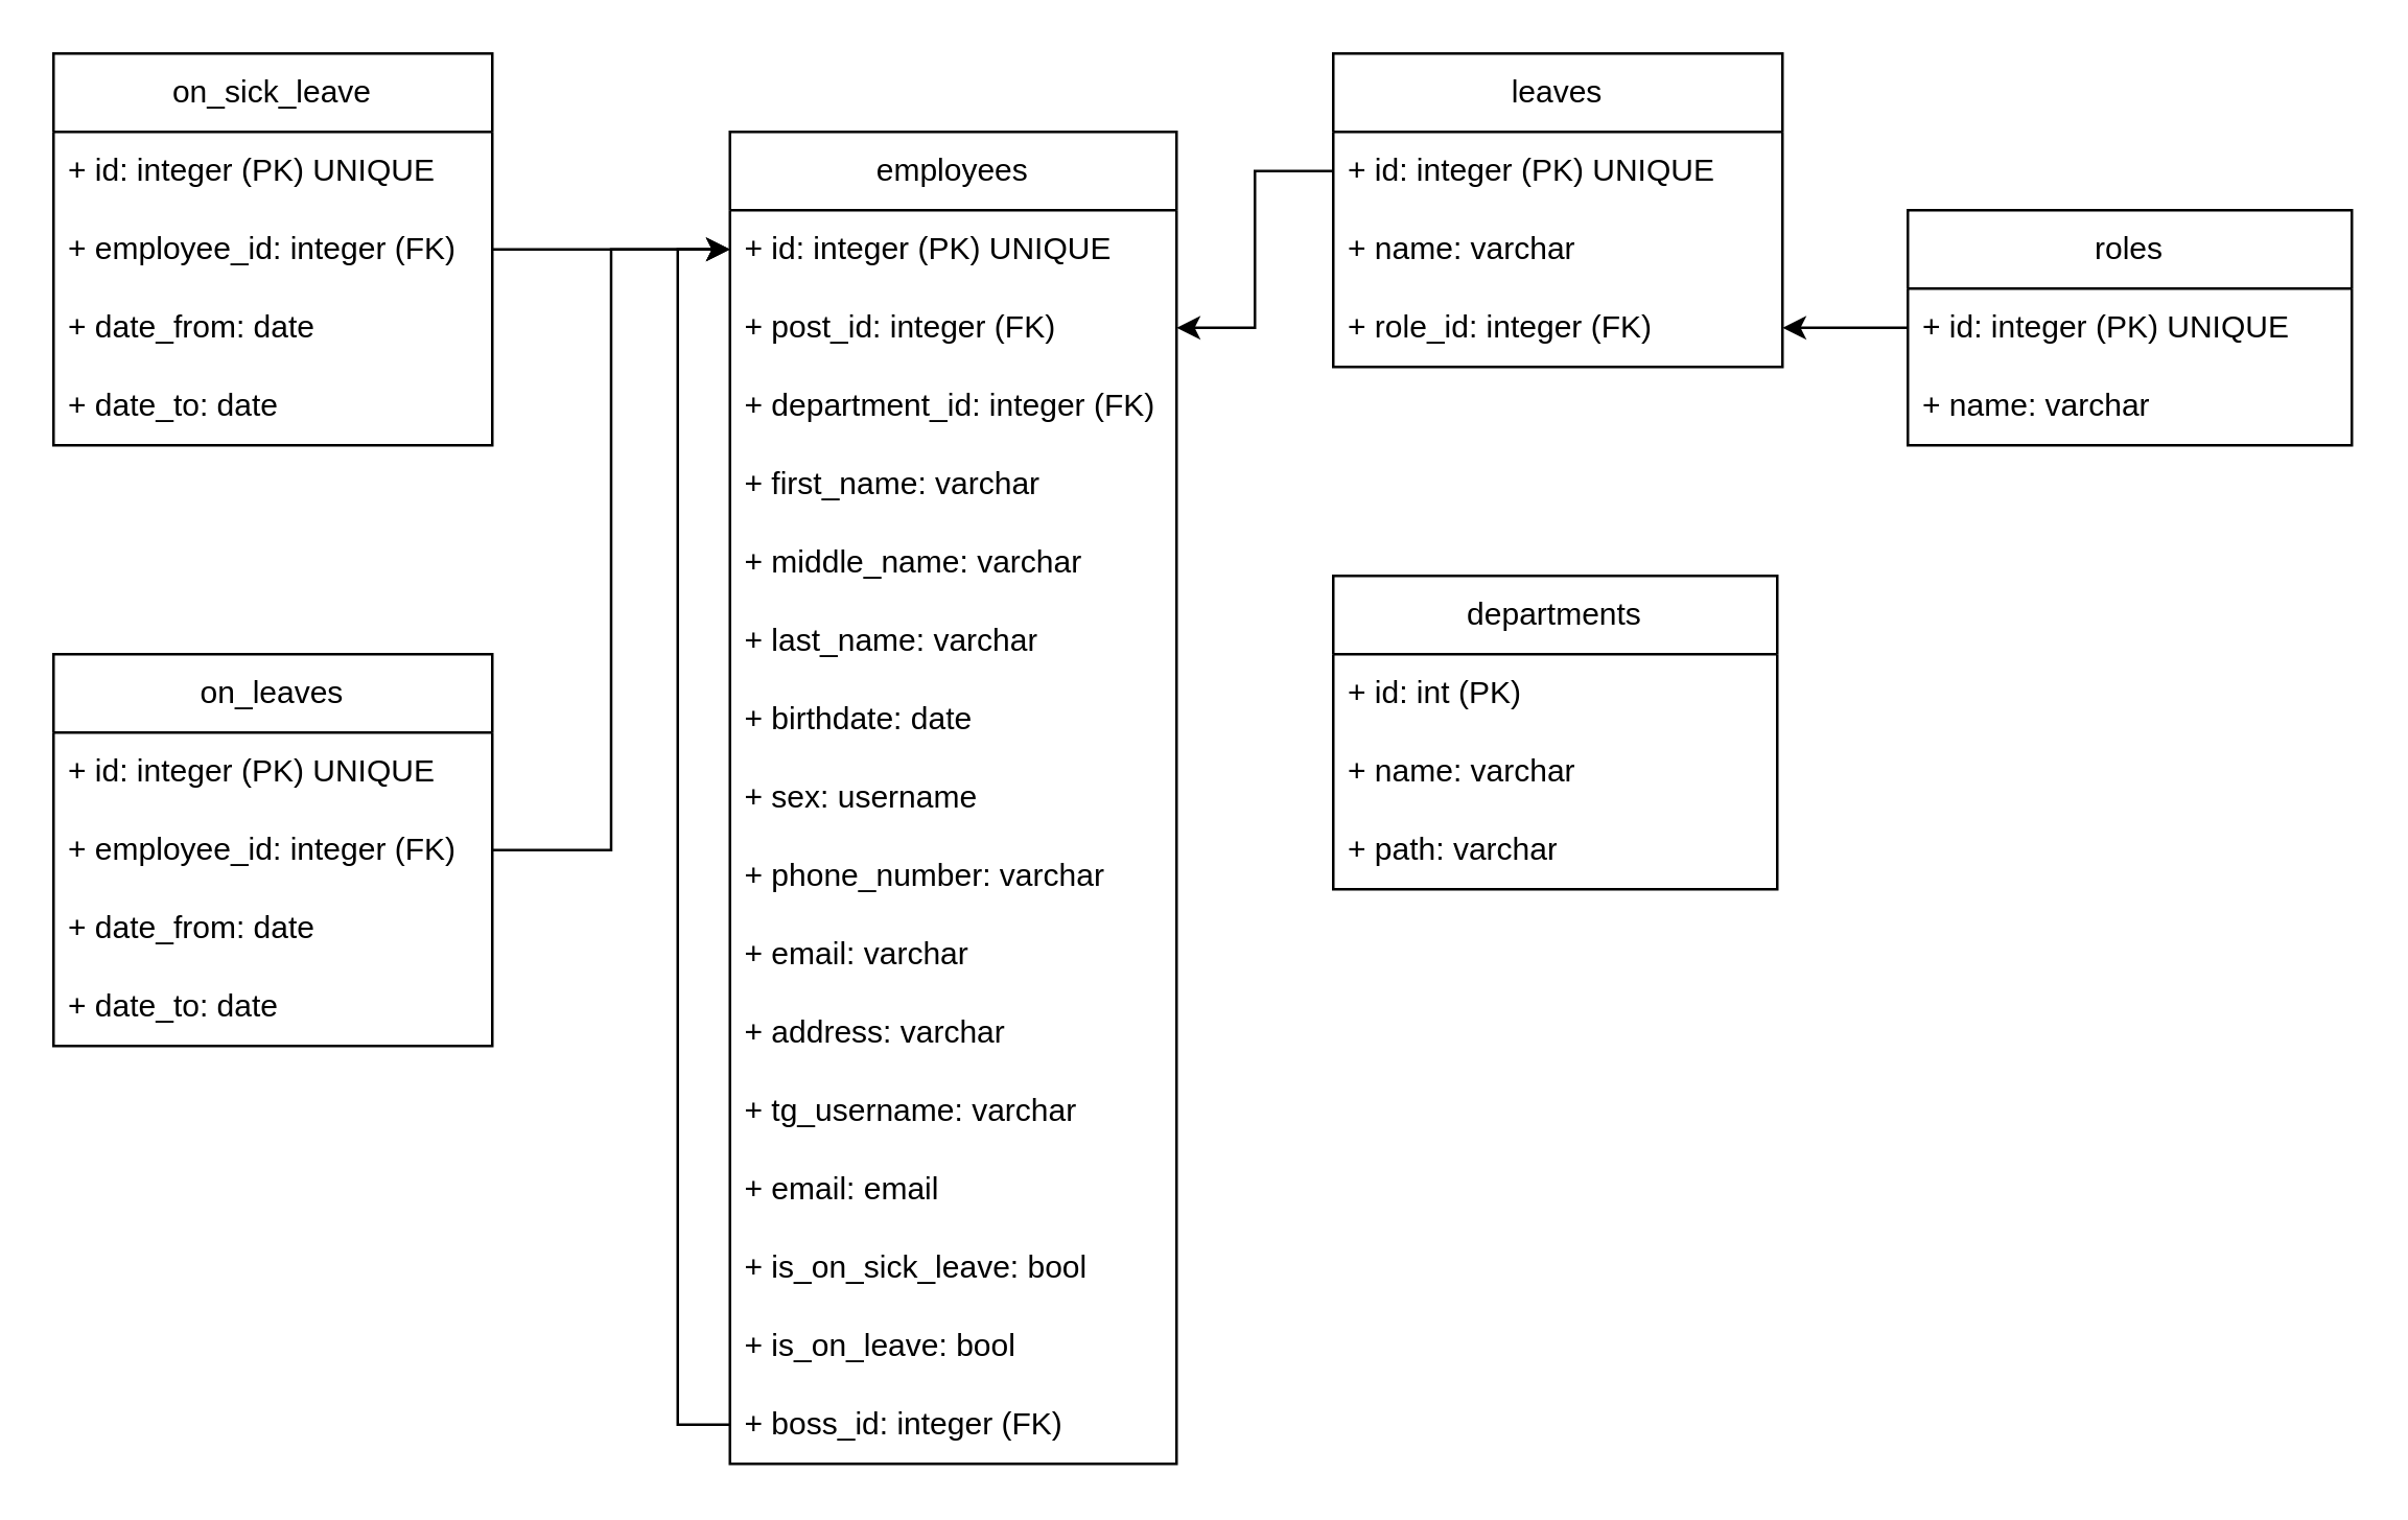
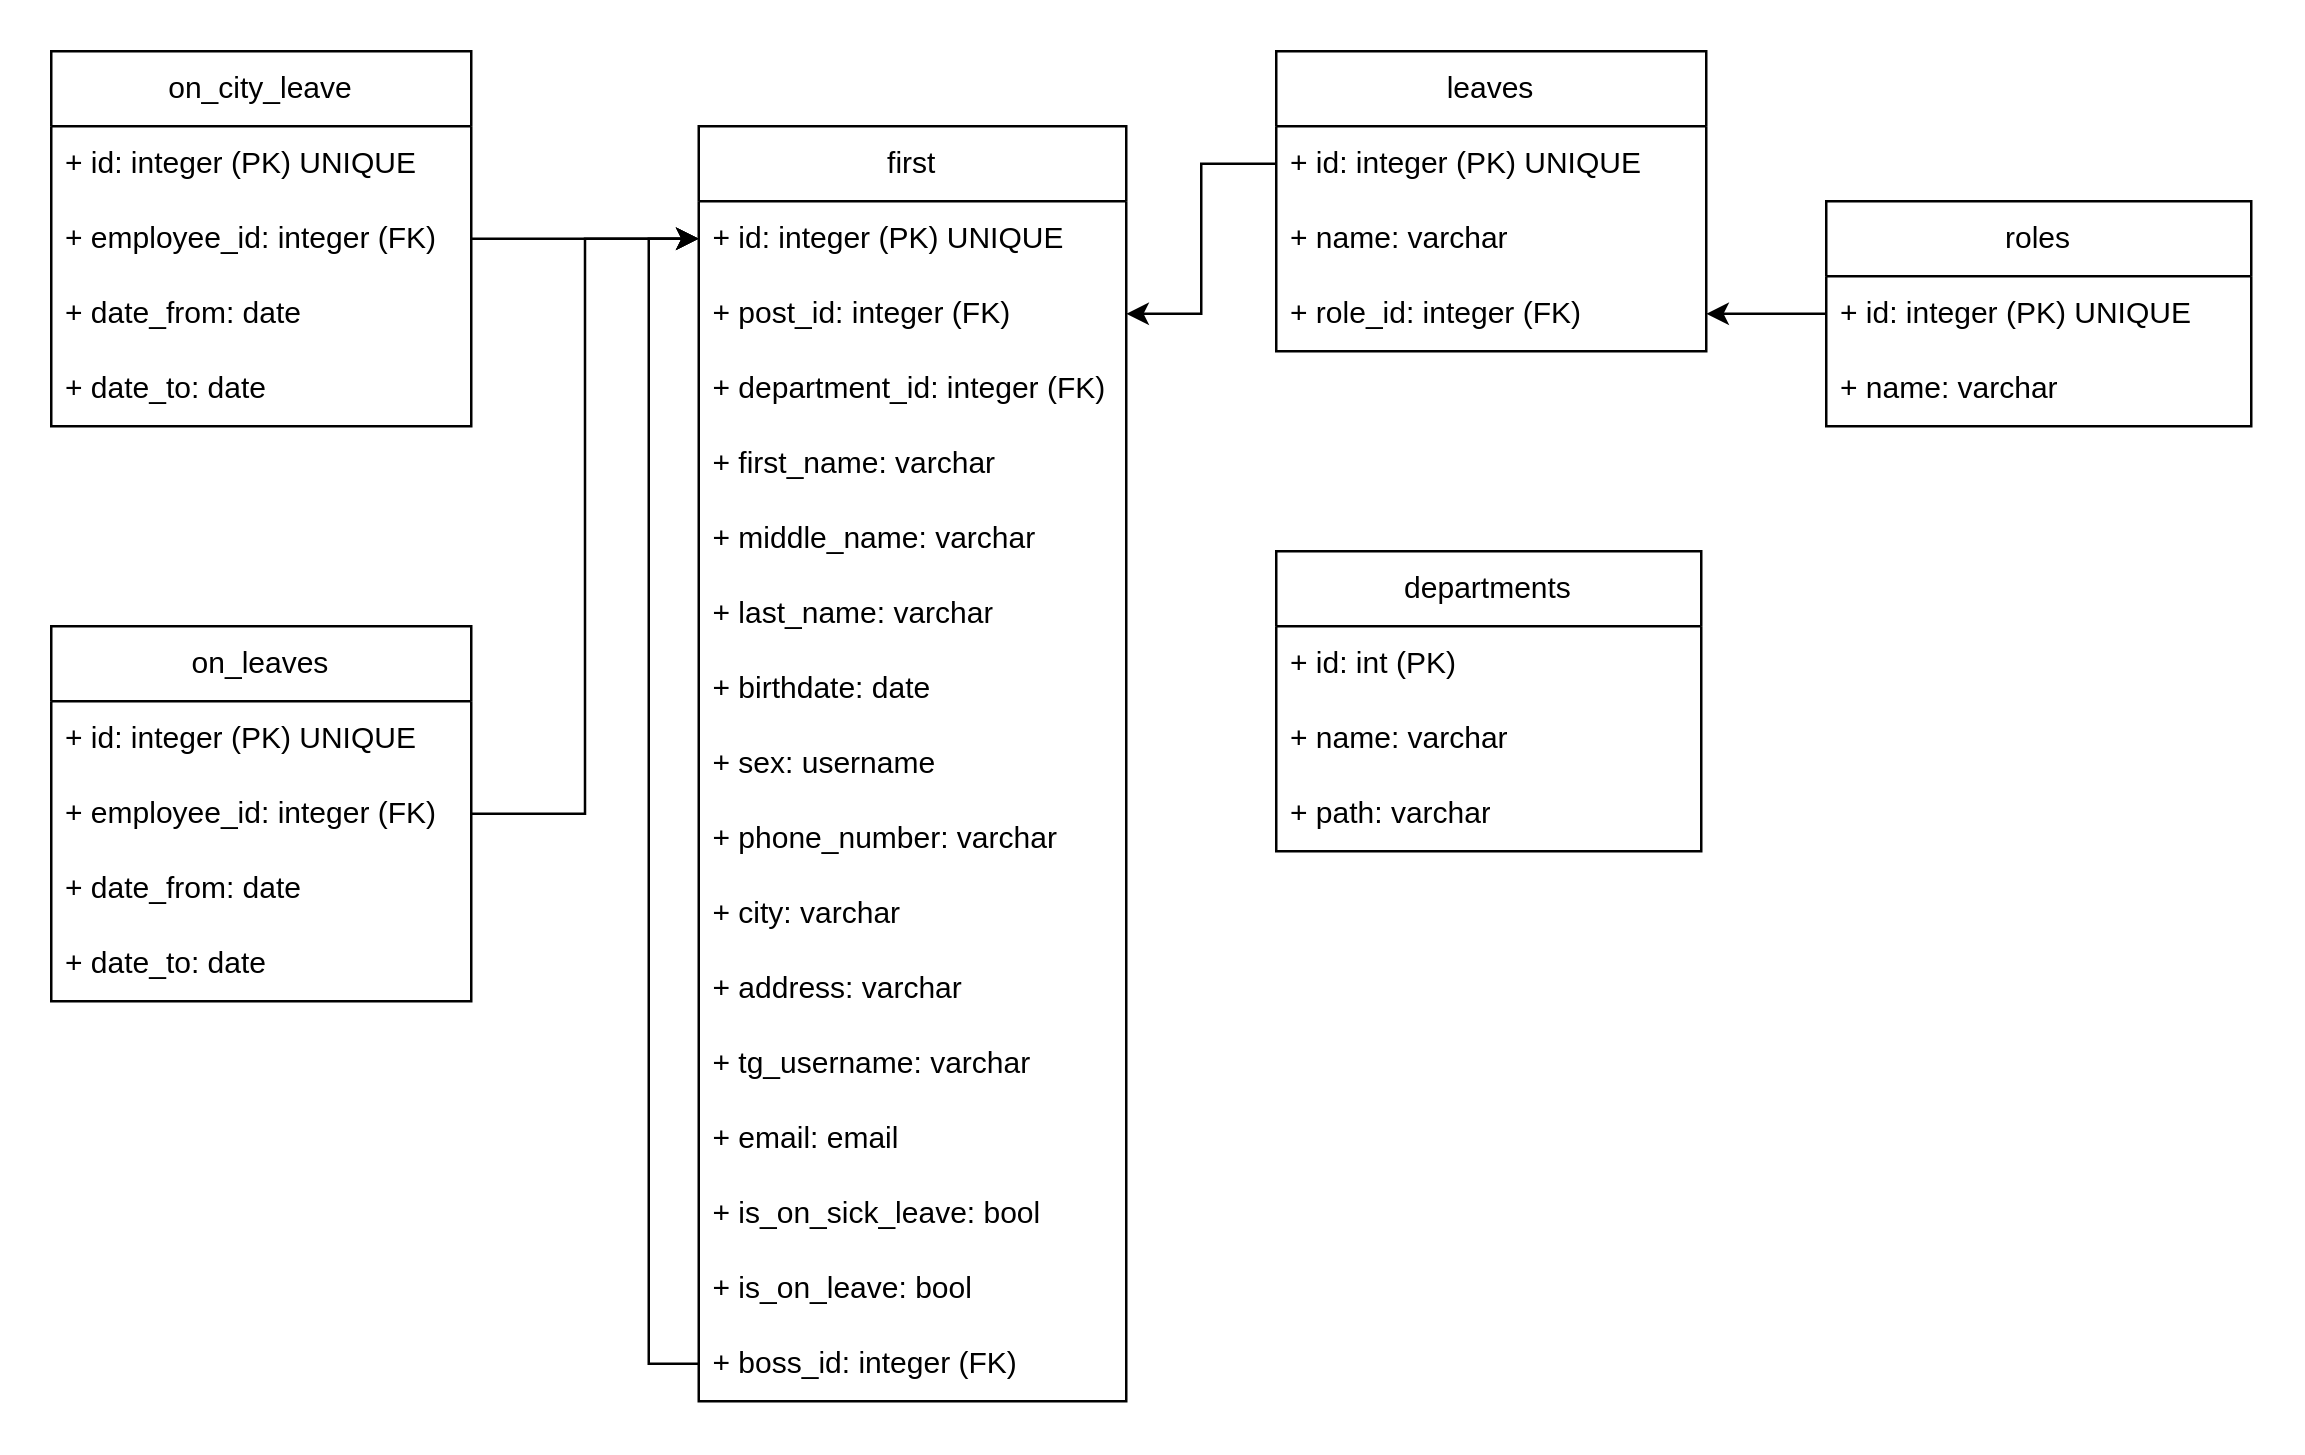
- <mxCell id="32" value="&lt;span style=&quot;text-align: left;&quot;&gt;on_sick_leave&lt;/span&gt;" style="swimlane;fontStyle=0;childLayout=stackLayout;horizontal=1;startSize=30;horizontalStack=0;resizeParent=1;resizeParentMax=0;resizeLast=0;collapsible=1;marginBottom=0;whiteSpace=wrap;html=1;" parent="1" vertex="1"><mxGeometry x="20" y="20" width="168" height="150" as="geometry" /></mxCell>
+ <mxCell id="32" value="&lt;span style=&quot;text-align: left;&quot;&gt;on_city_leave&lt;/span&gt;" style="swimlane;fontStyle=0;childLayout=stackLayout;horizontal=1;startSize=30;horizontalStack=0;resizeParent=1;resizeParentMax=0;resizeLast=0;collapsible=1;marginBottom=0;whiteSpace=wrap;html=1;" parent="1" vertex="1"><mxGeometry x="20" y="20" width="168" height="150" as="geometry" /></mxCell>
- <mxCell id="2" value="employees" style="swimlane;fontStyle=0;childLayout=stackLayout;horizontal=1;startSize=30;horizontalStack=0;resizeParent=1;resizeParentMax=0;resizeLast=0;collapsible=1;marginBottom=0;whiteSpace=wrap;html=1;" parent="1" vertex="1"><mxGeometry x="279" y="50" width="171" height="510" as="geometry" /></mxCell>
+ <mxCell id="2" value="first" style="swimlane;fontStyle=0;childLayout=stackLayout;horizontal=1;startSize=30;horizontalStack=0;resizeParent=1;resizeParentMax=0;resizeLast=0;collapsible=1;marginBottom=0;whiteSpace=wrap;html=1;" parent="1" vertex="1"><mxGeometry x="279" y="50" width="171" height="510" as="geometry" /></mxCell>
- <mxCell id="12" value="+ email: varchar" style="text;strokeColor=none;fillColor=none;align=left;verticalAlign=middle;spacingLeft=4;spacingRight=4;overflow=hidden;points=[[0,0.5],[1,0.5]];portConstraint=eastwest;rotatable=0;whiteSpace=wrap;html=1;" parent="2" vertex="1"><mxGeometry y="300" width="171" height="30" as="geometry" /></mxCell>
+ <mxCell id="12" value="+ city: varchar" style="text;strokeColor=none;fillColor=none;align=left;verticalAlign=middle;spacingLeft=4;spacingRight=4;overflow=hidden;points=[[0,0.5],[1,0.5]];portConstraint=eastwest;rotatable=0;whiteSpace=wrap;html=1;" parent="2" vertex="1"><mxGeometry y="300" width="171" height="30" as="geometry" /></mxCell>
